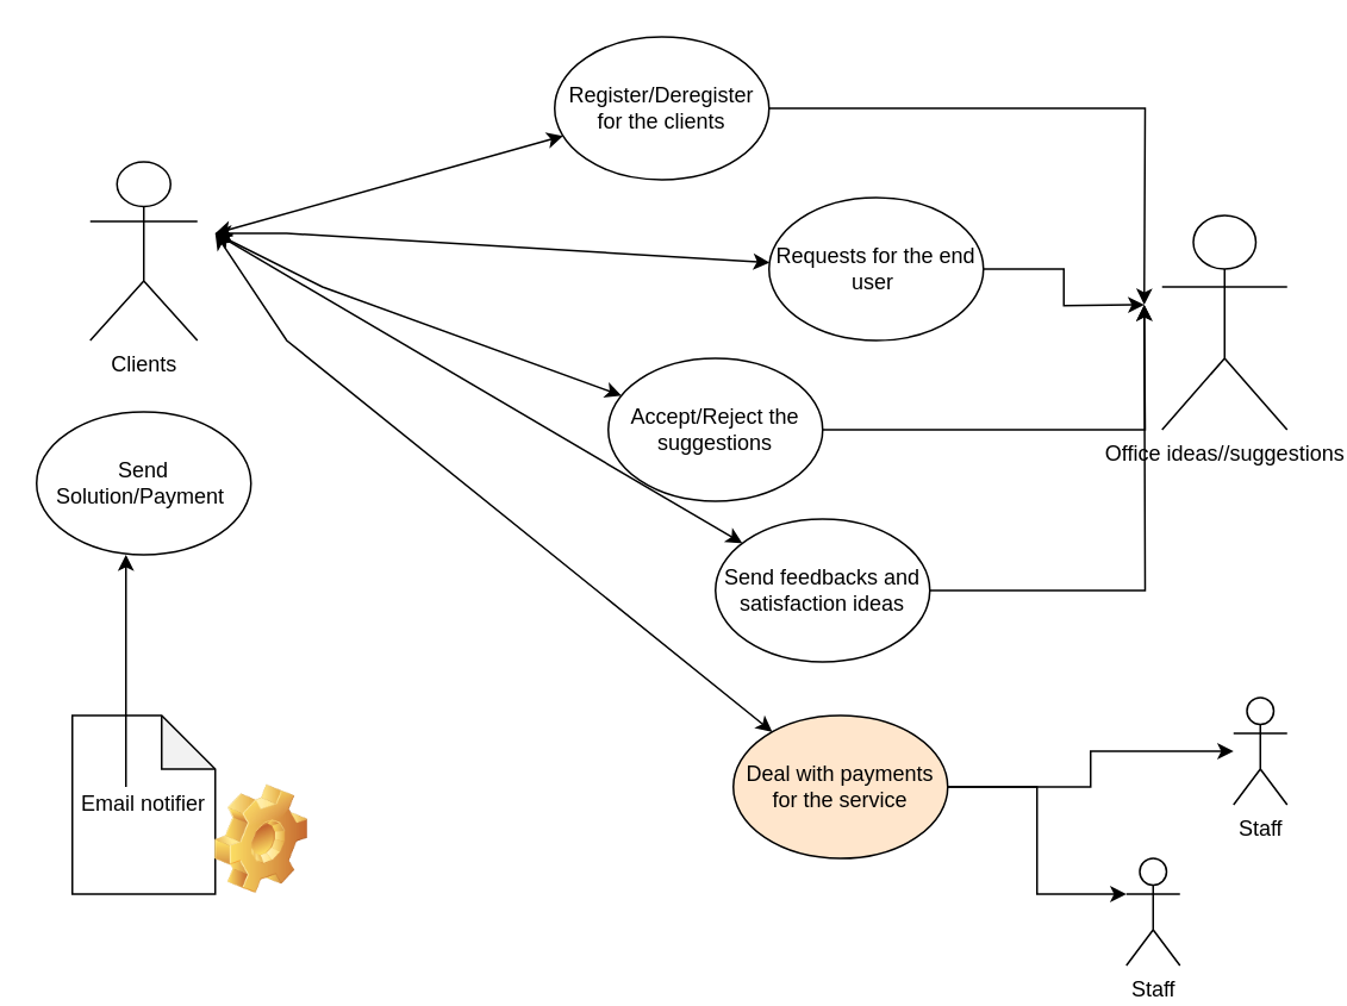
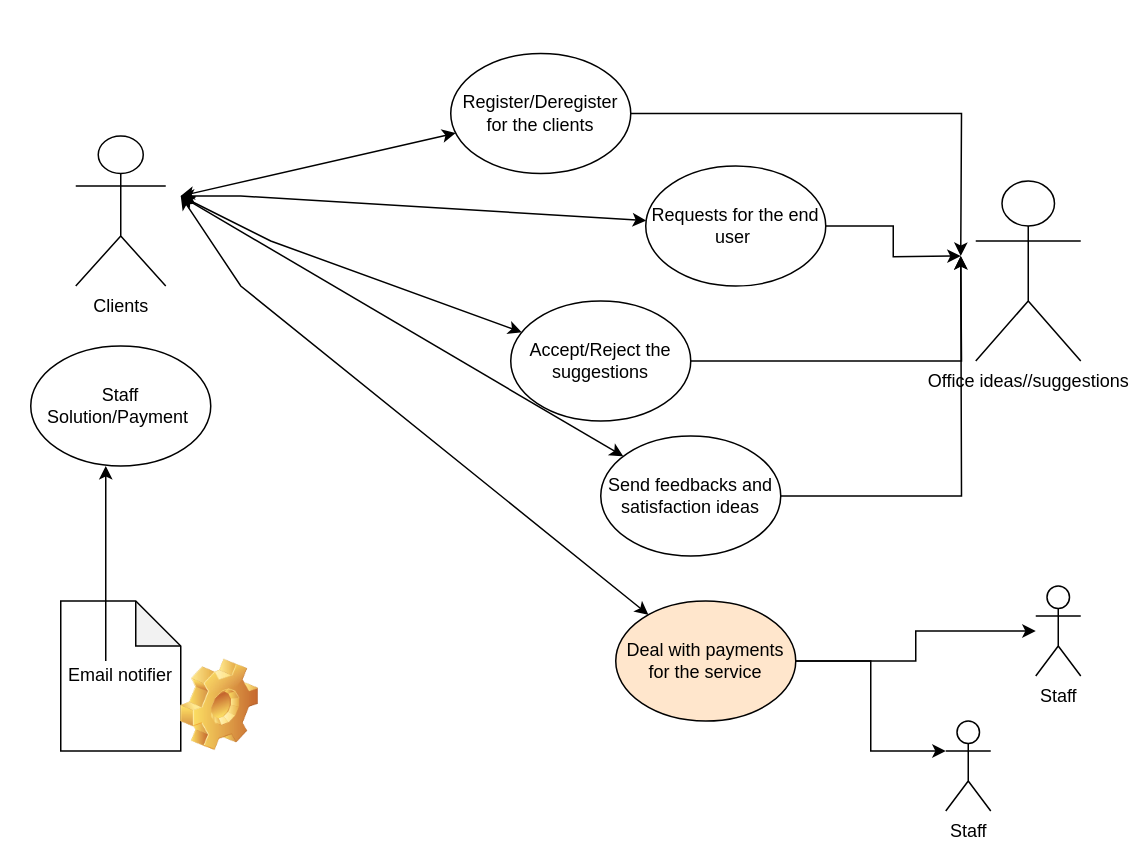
- <mxCell id="15" value="Register/Deregister&lt;br&gt;for the clients" style="ellipse;whiteSpace=wrap;html=1;" vertex="1" parent="1"><mxGeometry x="310" y="20" width="120" height="80" as="geometry" /></mxCell>
+ <mxCell id="15" value="Register/Deregister&lt;br&gt;for the clients" style="ellipse;whiteSpace=wrap;html=1;" vertex="1" parent="1"><mxGeometry x="300" y="35" width="120" height="80" as="geometry" /></mxCell>
- <mxCell id="3" value="Send Solution/Payment&amp;nbsp;" style="ellipse;whiteSpace=wrap;html=1;" vertex="1" parent="1"><mxGeometry x="20" y="230" width="120" height="80" as="geometry" /></mxCell>
+ <mxCell id="3" value="Staff Solution/Payment&amp;nbsp;" style="ellipse;whiteSpace=wrap;html=1;" vertex="1" parent="1"><mxGeometry x="20" y="230" width="120" height="80" as="geometry" /></mxCell>
